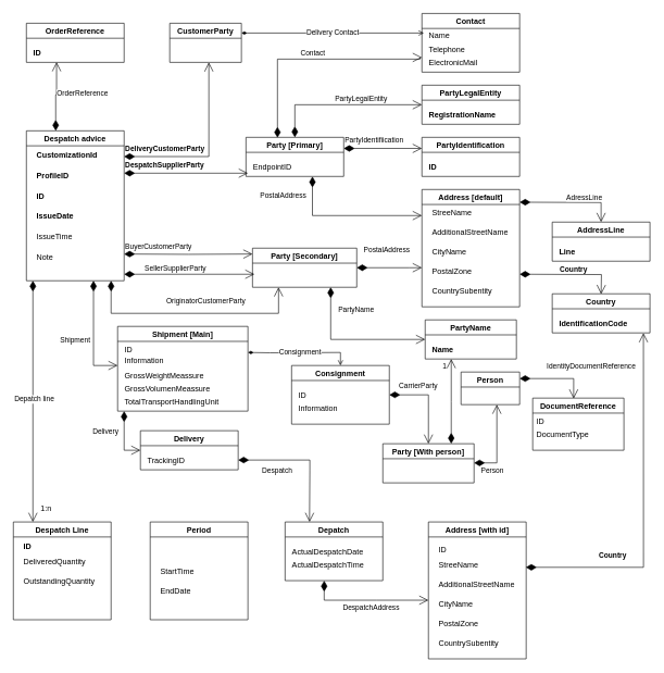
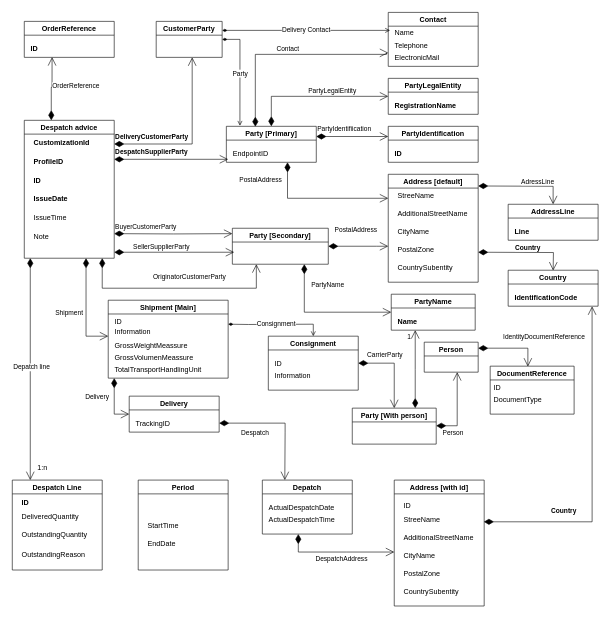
+ <mxCell id="106" value="Party" style="edgeStyle=orthogonalEdgeStyle;rounded=0;orthogonalLoop=1;jettySize=auto;html=1;entryX=0.151;entryY=-0.016;entryDx=0;entryDy=0;entryPerimeter=0;endArrow=open;endFill=0;startArrow=diamondThin;startFill=1;" parent="1" source="108" target="11" edge="1"><mxGeometry relative="1" as="geometry" /></mxCell>
+ <mxCell id="98" value="OutstandingReason" style="text;strokeColor=none;fillColor=none;align=left;verticalAlign=middle;spacingLeft=4;spacingRight=4;overflow=hidden;points=[[0,0.5],[1,0.5]];portConstraint=eastwest;rotatable=0;fontStyle=0" parent="94" vertex="1"><mxGeometry y="87.091" width="140" height="31.364" as="geometry" /></mxCell>
